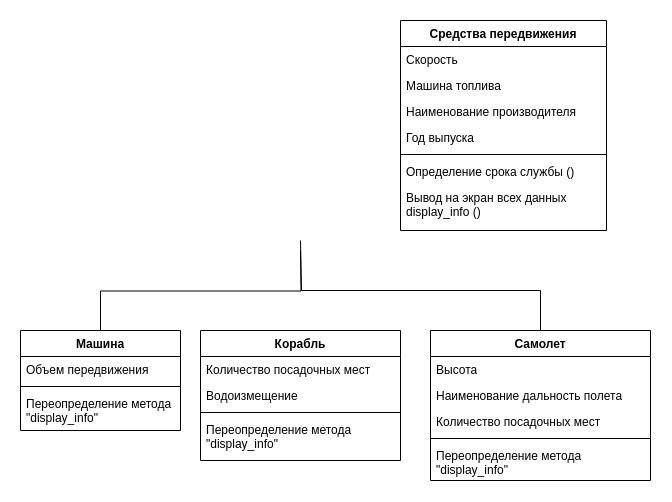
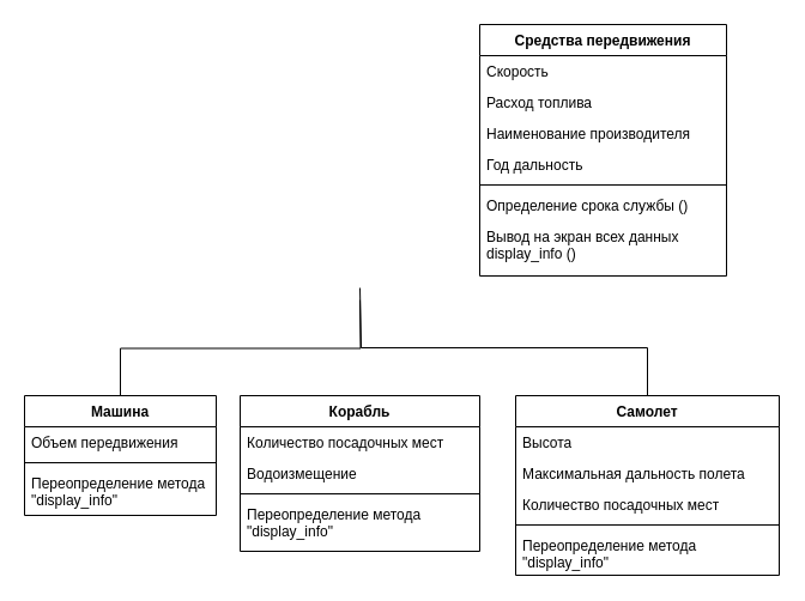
- <mxCell id="4" value="Машина топлива" style="text;strokeColor=none;fillColor=none;align=left;verticalAlign=top;spacingLeft=4;spacingRight=4;overflow=hidden;rotatable=0;points=[[0,0.5],[1,0.5]];portConstraint=eastwest;whiteSpace=wrap;html=1;" parent="2" vertex="1"><mxGeometry y="52" width="206" height="26" as="geometry" /></mxCell>
+ <mxCell id="4" value="Расход топлива" style="text;strokeColor=none;fillColor=none;align=left;verticalAlign=top;spacingLeft=4;spacingRight=4;overflow=hidden;rotatable=0;points=[[0,0.5],[1,0.5]];portConstraint=eastwest;whiteSpace=wrap;html=1;" parent="2" vertex="1"><mxGeometry y="52" width="206" height="26" as="geometry" /></mxCell>
- <mxCell id="6" value="Год выпуска&lt;br&gt;" style="text;strokeColor=none;fillColor=none;align=left;verticalAlign=top;spacingLeft=4;spacingRight=4;overflow=hidden;rotatable=0;points=[[0,0.5],[1,0.5]];portConstraint=eastwest;whiteSpace=wrap;html=1;" parent="2" vertex="1"><mxGeometry y="104" width="206" height="26" as="geometry" /></mxCell>
+ <mxCell id="6" value="Год дальность&lt;br&gt;" style="text;strokeColor=none;fillColor=none;align=left;verticalAlign=top;spacingLeft=4;spacingRight=4;overflow=hidden;rotatable=0;points=[[0,0.5],[1,0.5]];portConstraint=eastwest;whiteSpace=wrap;html=1;" parent="2" vertex="1"><mxGeometry y="104" width="206" height="26" as="geometry" /></mxCell>
- <mxCell id="23" value="Наименование дальность полета" style="text;strokeColor=none;fillColor=none;align=left;verticalAlign=top;spacingLeft=4;spacingRight=4;overflow=hidden;rotatable=0;points=[[0,0.5],[1,0.5]];portConstraint=eastwest;whiteSpace=wrap;html=1;" parent="21" vertex="1"><mxGeometry y="52" width="220" height="26" as="geometry" /></mxCell>
+ <mxCell id="23" value="Максимальная дальность полета" style="text;strokeColor=none;fillColor=none;align=left;verticalAlign=top;spacingLeft=4;spacingRight=4;overflow=hidden;rotatable=0;points=[[0,0.5],[1,0.5]];portConstraint=eastwest;whiteSpace=wrap;html=1;" parent="21" vertex="1"><mxGeometry y="52" width="220" height="26" as="geometry" /></mxCell>
